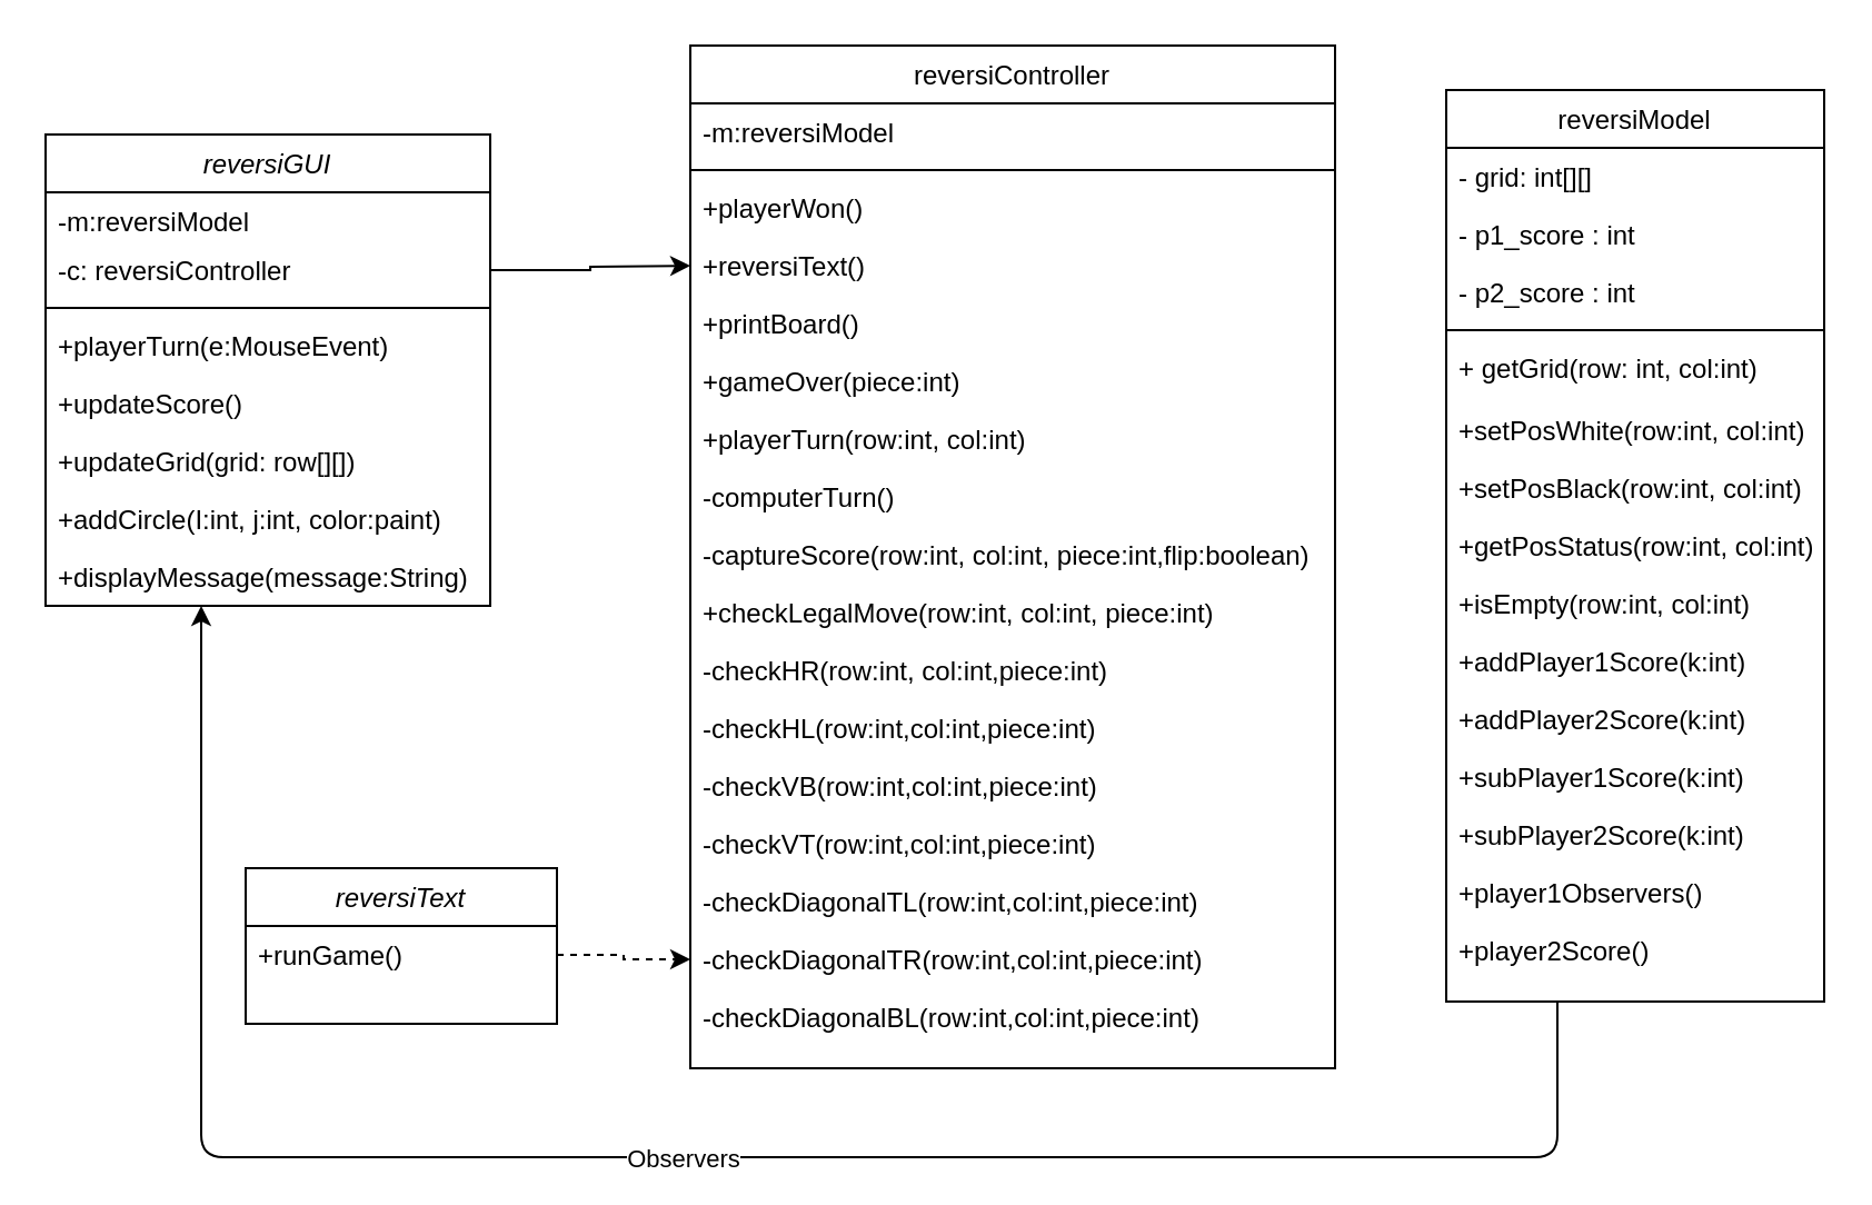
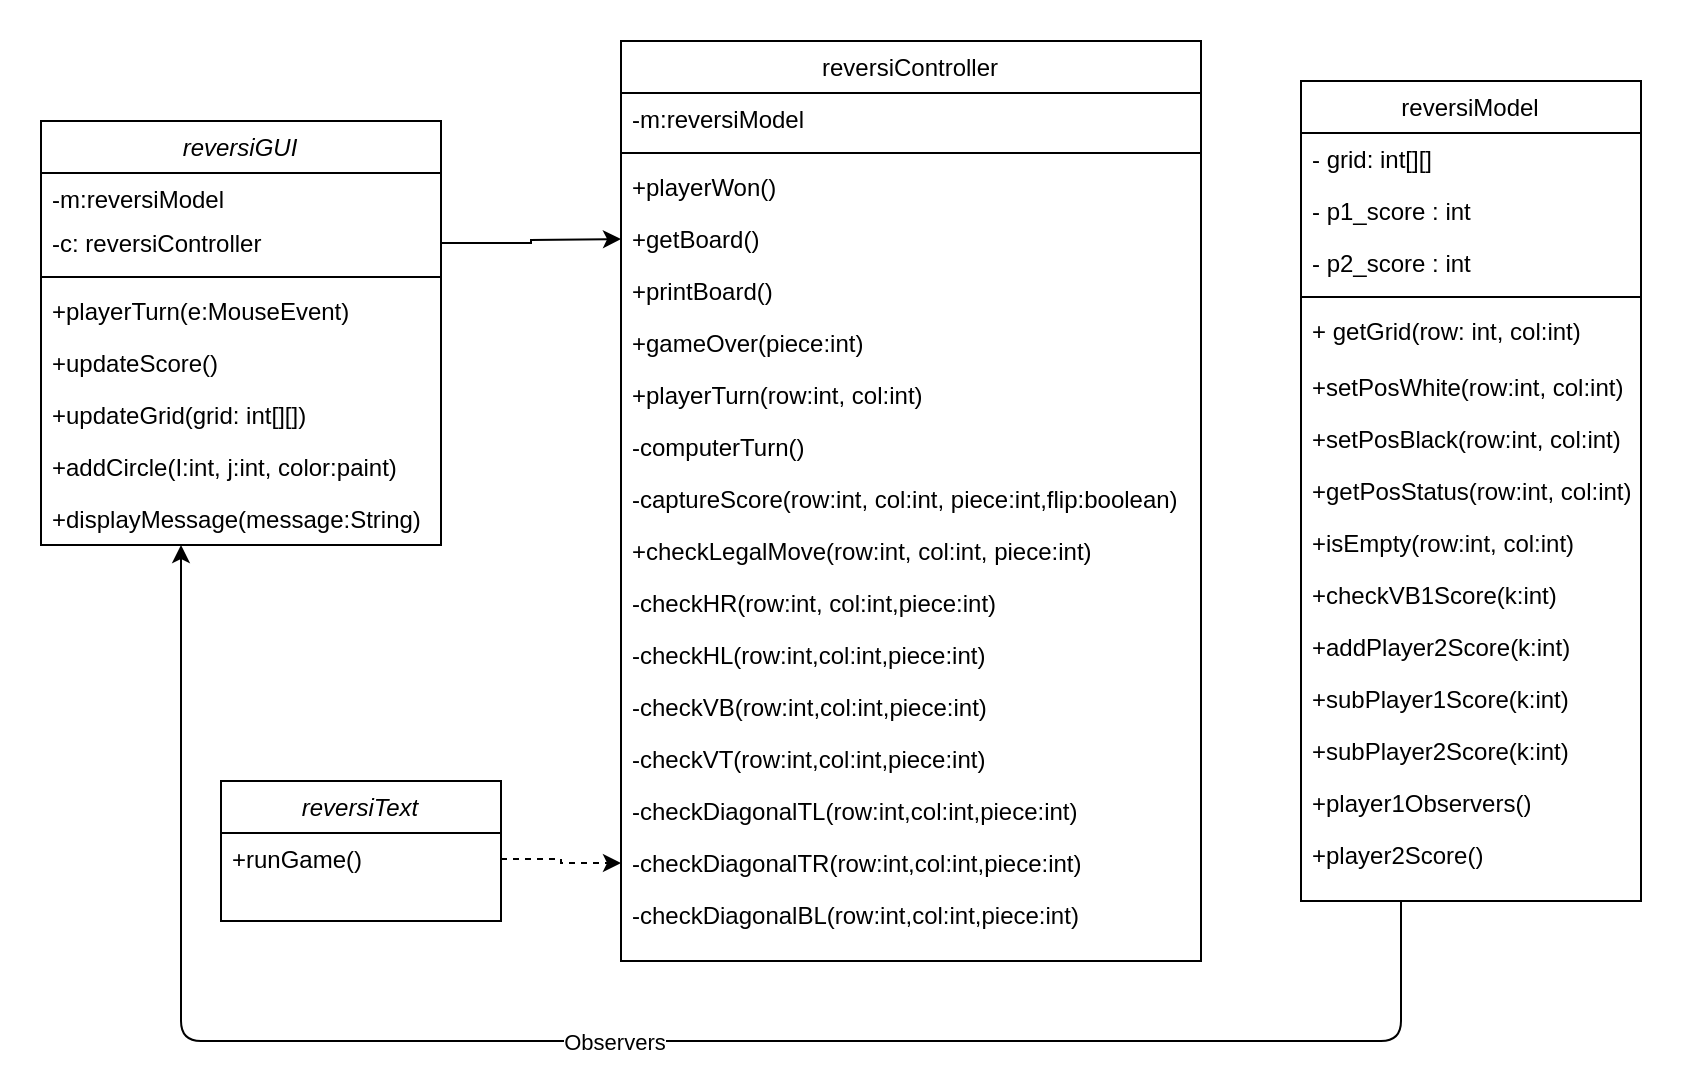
- <mxCell id="15" value="+reversiText()" style="text;align=left;verticalAlign=top;spacingLeft=4;spacingRight=4;overflow=hidden;rotatable=0;points=[[0,0.5],[1,0.5]];portConstraint=eastwest;" parent="11" vertex="1"><mxGeometry y="86" width="290" height="26" as="geometry" /></mxCell>
+ <mxCell id="15" value="+getBoard()" style="text;align=left;verticalAlign=top;spacingLeft=4;spacingRight=4;overflow=hidden;rotatable=0;points=[[0,0.5],[1,0.5]];portConstraint=eastwest;" parent="11" vertex="1"><mxGeometry y="86" width="290" height="26" as="geometry" /></mxCell>
- <mxCell id="8" value="+updateGrid(grid: row[][])" style="text;align=left;verticalAlign=top;spacingLeft=4;spacingRight=4;overflow=hidden;rotatable=0;points=[[0,0.5],[1,0.5]];portConstraint=eastwest;" vertex="1" parent="2"><mxGeometry y="134" width="200" height="26" as="geometry" /></mxCell>
+ <mxCell id="8" value="+updateGrid(grid: int[][])" style="text;align=left;verticalAlign=top;spacingLeft=4;spacingRight=4;overflow=hidden;rotatable=0;points=[[0,0.5],[1,0.5]];portConstraint=eastwest;" vertex="1" parent="2"><mxGeometry y="134" width="200" height="26" as="geometry" /></mxCell>
- <mxCell id="39" value="+addPlayer1Score(k:int)" style="text;align=left;verticalAlign=top;spacingLeft=4;spacingRight=4;overflow=hidden;rotatable=0;points=[[0,0.5],[1,0.5]];portConstraint=eastwest;" vertex="1" parent="29"><mxGeometry y="244" width="170" height="26" as="geometry" /></mxCell>
+ <mxCell id="39" value="+checkVB1Score(k:int)" style="text;align=left;verticalAlign=top;spacingLeft=4;spacingRight=4;overflow=hidden;rotatable=0;points=[[0,0.5],[1,0.5]];portConstraint=eastwest;" vertex="1" parent="29"><mxGeometry y="244" width="170" height="26" as="geometry" /></mxCell>
